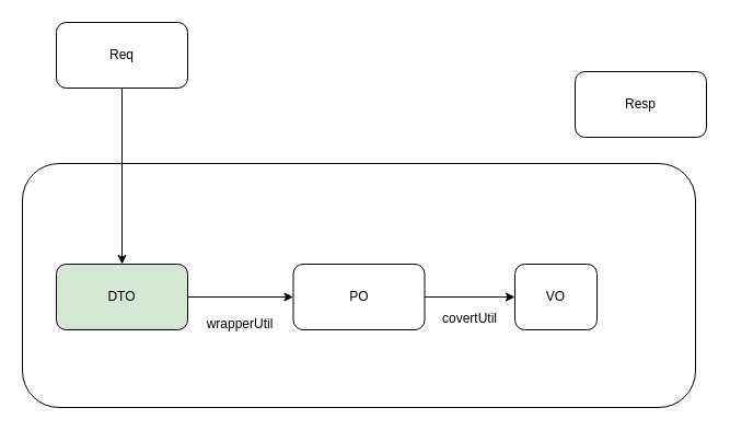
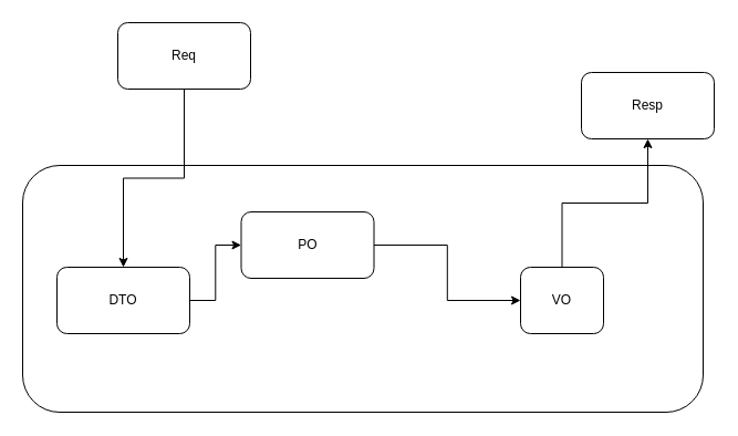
- <mxCell id="4" value="Req" style="rounded=1;whiteSpace=wrap;html=1;" vertex="1" parent="1"><mxGeometry x="51" y="20" width="120" height="60" as="geometry" /></mxCell>
+ <mxCell id="4" value="Req" style="rounded=1;whiteSpace=wrap;html=1;" vertex="1" parent="1"><mxGeometry x="106" y="20" width="120" height="60" as="geometry" /></mxCell>
+ <mxCell id="9" style="edgeStyle=orthogonalEdgeStyle;rounded=0;orthogonalLoop=1;jettySize=auto;html=1;exitX=0.5;exitY=0;exitDx=0;exitDy=0;entryX=0.5;entryY=1;entryDx=0;entryDy=0;" edge="1" parent="1" source="10" target="13"><mxGeometry relative="1" as="geometry" /></mxCell>
- <mxCell id="6" value="DTO" style="rounded=1;whiteSpace=wrap;html=1;fillColor=#d5e8d4;" vertex="1" parent="1"><mxGeometry x="51" y="241" width="120" height="60" as="geometry" /></mxCell>
+ <mxCell id="6" value="DTO" style="rounded=1;whiteSpace=wrap;html=1;" vertex="1" parent="1"><mxGeometry x="51" y="241" width="120" height="60" as="geometry" /></mxCell>
- <mxCell id="8" value="PO" style="rounded=1;whiteSpace=wrap;html=1;" vertex="1" parent="1"><mxGeometry x="267.5" y="241" width="120" height="60" as="geometry" /></mxCell>
+ <mxCell id="8" value="PO" style="rounded=1;whiteSpace=wrap;html=1;" vertex="1" parent="1"><mxGeometry x="217.5" y="191" width="120" height="60" as="geometry" /></mxCell>
- <mxCell id="11" value="covertUtil" style="text;html=1;strokeColor=none;fillColor=none;align=center;verticalAlign=middle;whiteSpace=wrap;rounded=0;" vertex="1" parent="1"><mxGeometry x="409" y="281" width="40" height="20" as="geometry" /></mxCell>
- <mxCell id="12" value="wrapperUtil" style="text;html=1;strokeColor=none;fillColor=none;align=center;verticalAlign=middle;whiteSpace=wrap;rounded=0;" vertex="1" parent="1"><mxGeometry x="199" y="286" width="40" height="20" as="geometry" /></mxCell>
